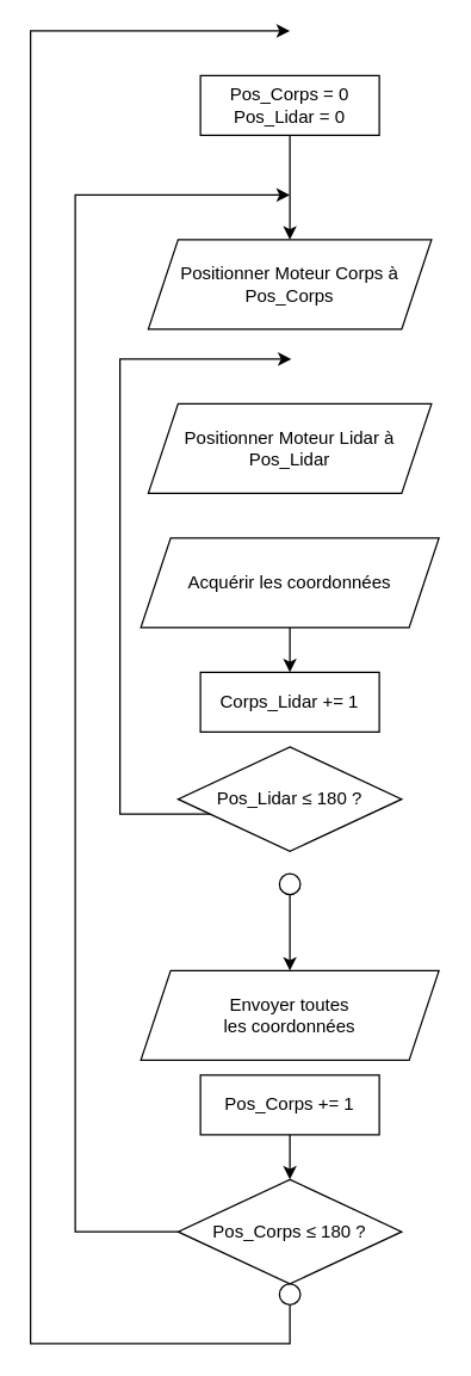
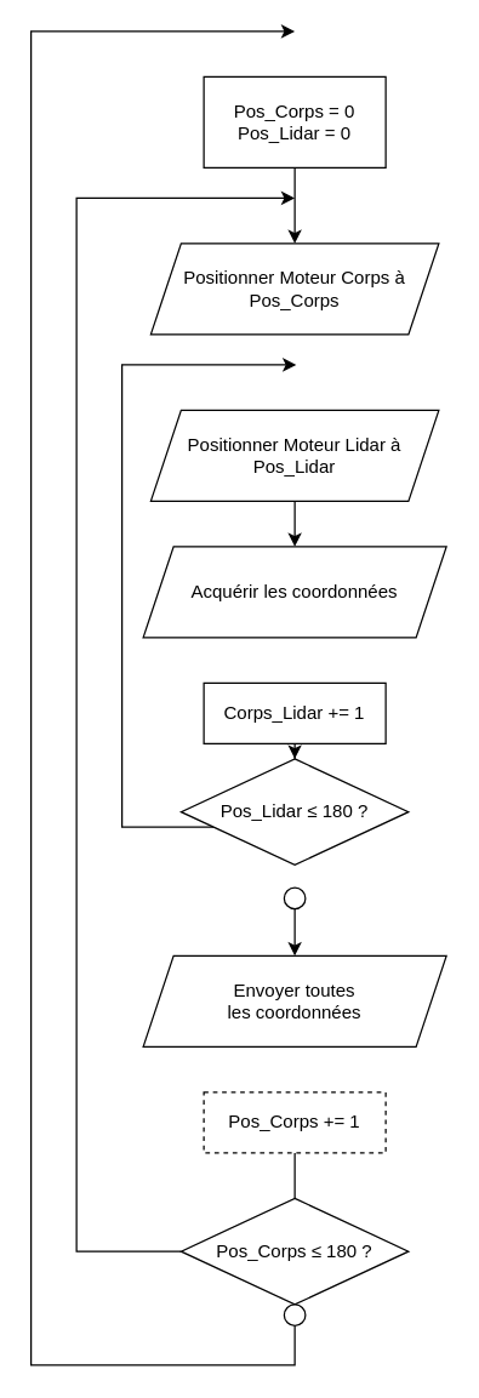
- <mxCell id="3" value="Pos_Corps = 0&lt;br&gt;Pos_Lidar = 0" style="whiteSpace=wrap;html=1;" parent="1" vertex="1"><mxGeometry x="134" y="50" width="120" height="40" as="geometry" /></mxCell>
+ <mxCell id="3" value="Pos_Corps = 0&lt;br&gt;Pos_Lidar = 0" style="whiteSpace=wrap;html=1;" parent="1" vertex="1"><mxGeometry x="134" y="50" width="120" height="60" as="geometry" /></mxCell>
+ <mxCell id="5" value="" style="edgeStyle=orthogonalEdgeStyle;rounded=0;orthogonalLoop=1;jettySize=auto;html=1;" parent="1" source="6" target="8" edge="1"><mxGeometry relative="1" as="geometry" /></mxCell>
- <mxCell id="7" value="" style="edgeStyle=orthogonalEdgeStyle;rounded=0;orthogonalLoop=1;jettySize=auto;html=1;" parent="1" source="8" target="10" edge="1"><mxGeometry relative="1" as="geometry" /></mxCell>
+ <mxCell id="9" value="" style="edgeStyle=orthogonalEdgeStyle;rounded=0;orthogonalLoop=1;jettySize=auto;html=1;" parent="1" source="10" target="13" edge="1"><mxGeometry relative="1" as="geometry" /></mxCell>
- <mxCell id="19" value="Envoyer toutes&lt;br&gt;les coordonnées" style="shape=parallelogram;perimeter=parallelogramPerimeter;whiteSpace=wrap;html=1;fixedSize=1;" parent="1" vertex="1"><mxGeometry x="94" y="650" width="200" height="60" as="geometry" /></mxCell>
+ <mxCell id="19" value="Envoyer toutes&lt;br&gt;les coordonnées" style="shape=parallelogram;perimeter=parallelogramPerimeter;whiteSpace=wrap;html=1;fixedSize=1;" parent="1" vertex="1"><mxGeometry x="94" y="630" width="200" height="60" as="geometry" /></mxCell>
- <mxCell id="15" value="Pos_Corps += 1" style="whiteSpace=wrap;html=1;" parent="1" vertex="1"><mxGeometry x="134" y="720" width="120" height="40" as="geometry" /></mxCell>
+ <mxCell id="15" value="Pos_Corps += 1" style="whiteSpace=wrap;html=1;dashed=1;" parent="1" vertex="1"><mxGeometry x="134" y="720" width="120" height="40" as="geometry" /></mxCell>
- <mxCell id="14" value="" style="edgeStyle=orthogonalEdgeStyle;rounded=0;orthogonalLoop=1;jettySize=auto;html=1;" parent="1" source="15" target="18" edge="1"><mxGeometry relative="1" as="geometry" /></mxCell>
+ <mxCell id="14" value="" style="edgeStyle=orthogonalEdgeStyle;rounded=0;orthogonalLoop=1;jettySize=auto;html=1;endArrow=none;" parent="1" source="15" target="18" edge="1"><mxGeometry relative="1" as="geometry" /></mxCell>
